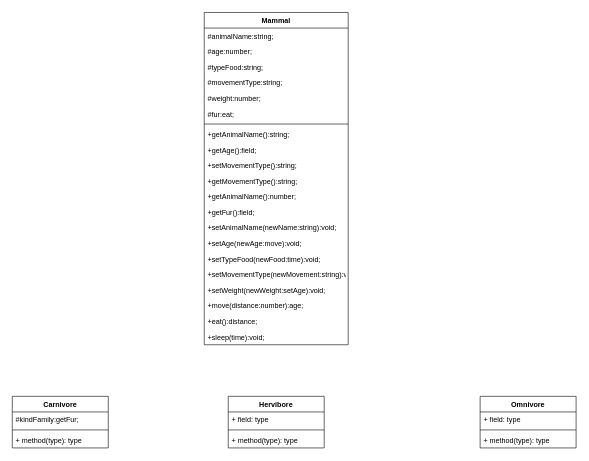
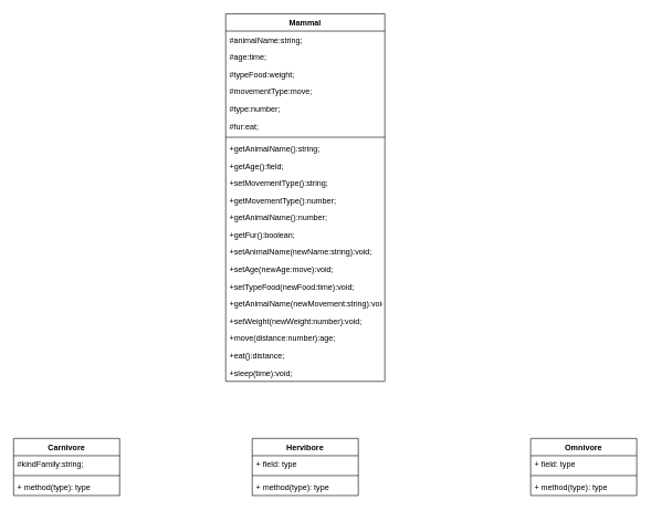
- <mxCell id="4" value="#age:number;" style="text;strokeColor=none;fillColor=none;align=left;verticalAlign=top;spacingLeft=4;spacingRight=4;overflow=hidden;rotatable=0;points=[[0,0.5],[1,0.5]];portConstraint=eastwest;" vertex="1" parent="2"><mxGeometry y="52" width="240" height="26" as="geometry" /></mxCell>
+ <mxCell id="4" value="#age:time;" style="text;strokeColor=none;fillColor=none;align=left;verticalAlign=top;spacingLeft=4;spacingRight=4;overflow=hidden;rotatable=0;points=[[0,0.5],[1,0.5]];portConstraint=eastwest;" vertex="1" parent="2"><mxGeometry y="52" width="240" height="26" as="geometry" /></mxCell>
- <mxCell id="5" value="#typeFood:string;" style="text;strokeColor=none;fillColor=none;align=left;verticalAlign=top;spacingLeft=4;spacingRight=4;overflow=hidden;rotatable=0;points=[[0,0.5],[1,0.5]];portConstraint=eastwest;" vertex="1" parent="2"><mxGeometry y="78" width="240" height="26" as="geometry" /></mxCell>
+ <mxCell id="5" value="#typeFood:weight;" style="text;strokeColor=none;fillColor=none;align=left;verticalAlign=top;spacingLeft=4;spacingRight=4;overflow=hidden;rotatable=0;points=[[0,0.5],[1,0.5]];portConstraint=eastwest;" vertex="1" parent="2"><mxGeometry y="78" width="240" height="26" as="geometry" /></mxCell>
- <mxCell id="6" value="#movementType:string;" style="text;strokeColor=none;fillColor=none;align=left;verticalAlign=top;spacingLeft=4;spacingRight=4;overflow=hidden;rotatable=0;points=[[0,0.5],[1,0.5]];portConstraint=eastwest;" vertex="1" parent="2"><mxGeometry y="104" width="240" height="26" as="geometry" /></mxCell>
+ <mxCell id="6" value="#movementType:move;" style="text;strokeColor=none;fillColor=none;align=left;verticalAlign=top;spacingLeft=4;spacingRight=4;overflow=hidden;rotatable=0;points=[[0,0.5],[1,0.5]];portConstraint=eastwest;" vertex="1" parent="2"><mxGeometry y="104" width="240" height="26" as="geometry" /></mxCell>
- <mxCell id="7" value="#weight:number;" style="text;strokeColor=none;fillColor=none;align=left;verticalAlign=top;spacingLeft=4;spacingRight=4;overflow=hidden;rotatable=0;points=[[0,0.5],[1,0.5]];portConstraint=eastwest;" vertex="1" parent="2"><mxGeometry y="130" width="240" height="26" as="geometry" /></mxCell>
+ <mxCell id="7" value="#type:number;" style="text;strokeColor=none;fillColor=none;align=left;verticalAlign=top;spacingLeft=4;spacingRight=4;overflow=hidden;rotatable=0;points=[[0,0.5],[1,0.5]];portConstraint=eastwest;" vertex="1" parent="2"><mxGeometry y="130" width="240" height="26" as="geometry" /></mxCell>
- <mxCell id="13" value="+getMovementType():string;" style="text;strokeColor=none;fillColor=none;align=left;verticalAlign=top;spacingLeft=4;spacingRight=4;overflow=hidden;rotatable=0;points=[[0,0.5],[1,0.5]];portConstraint=eastwest;" vertex="1" parent="2"><mxGeometry y="268" width="240" height="26" as="geometry" /></mxCell>
+ <mxCell id="13" value="+getMovementType():number;" style="text;strokeColor=none;fillColor=none;align=left;verticalAlign=top;spacingLeft=4;spacingRight=4;overflow=hidden;rotatable=0;points=[[0,0.5],[1,0.5]];portConstraint=eastwest;" vertex="1" parent="2"><mxGeometry y="268" width="240" height="26" as="geometry" /></mxCell>
- <mxCell id="15" value="+getFur():field;" style="text;strokeColor=none;fillColor=none;align=left;verticalAlign=top;spacingLeft=4;spacingRight=4;overflow=hidden;rotatable=0;points=[[0,0.5],[1,0.5]];portConstraint=eastwest;" vertex="1" parent="2"><mxGeometry y="320" width="240" height="26" as="geometry" /></mxCell>
+ <mxCell id="15" value="+getFur():boolean;" style="text;strokeColor=none;fillColor=none;align=left;verticalAlign=top;spacingLeft=4;spacingRight=4;overflow=hidden;rotatable=0;points=[[0,0.5],[1,0.5]];portConstraint=eastwest;" vertex="1" parent="2"><mxGeometry y="320" width="240" height="26" as="geometry" /></mxCell>
- <mxCell id="19" value="+setMovementType(newMovement:string):void;" style="text;strokeColor=none;fillColor=none;align=left;verticalAlign=top;spacingLeft=4;spacingRight=4;overflow=hidden;rotatable=0;points=[[0,0.5],[1,0.5]];portConstraint=eastwest;" vertex="1" parent="2"><mxGeometry y="424" width="240" height="26" as="geometry" /></mxCell>
+ <mxCell id="19" value="+getAnimalName(newMovement:string):void;" style="text;strokeColor=none;fillColor=none;align=left;verticalAlign=top;spacingLeft=4;spacingRight=4;overflow=hidden;rotatable=0;points=[[0,0.5],[1,0.5]];portConstraint=eastwest;" vertex="1" parent="2"><mxGeometry y="424" width="240" height="26" as="geometry" /></mxCell>
- <mxCell id="20" value="+setWeight(newWeight:setAge):void;" style="text;strokeColor=none;fillColor=none;align=left;verticalAlign=top;spacingLeft=4;spacingRight=4;overflow=hidden;rotatable=0;points=[[0,0.5],[1,0.5]];portConstraint=eastwest;" vertex="1" parent="2"><mxGeometry y="450" width="240" height="26" as="geometry" /></mxCell>
+ <mxCell id="20" value="+setWeight(newWeight:number):void;" style="text;strokeColor=none;fillColor=none;align=left;verticalAlign=top;spacingLeft=4;spacingRight=4;overflow=hidden;rotatable=0;points=[[0,0.5],[1,0.5]];portConstraint=eastwest;" vertex="1" parent="2"><mxGeometry y="450" width="240" height="26" as="geometry" /></mxCell>
- <mxCell id="25" value="#kindFamily:getFur;" style="text;strokeColor=none;fillColor=none;align=left;verticalAlign=top;spacingLeft=4;spacingRight=4;overflow=hidden;rotatable=0;points=[[0,0.5],[1,0.5]];portConstraint=eastwest;" vertex="1" parent="24"><mxGeometry y="26" width="160" height="26" as="geometry" /></mxCell>
+ <mxCell id="25" value="#kindFamily:string;" style="text;strokeColor=none;fillColor=none;align=left;verticalAlign=top;spacingLeft=4;spacingRight=4;overflow=hidden;rotatable=0;points=[[0,0.5],[1,0.5]];portConstraint=eastwest;" vertex="1" parent="24"><mxGeometry y="26" width="160" height="26" as="geometry" /></mxCell>
